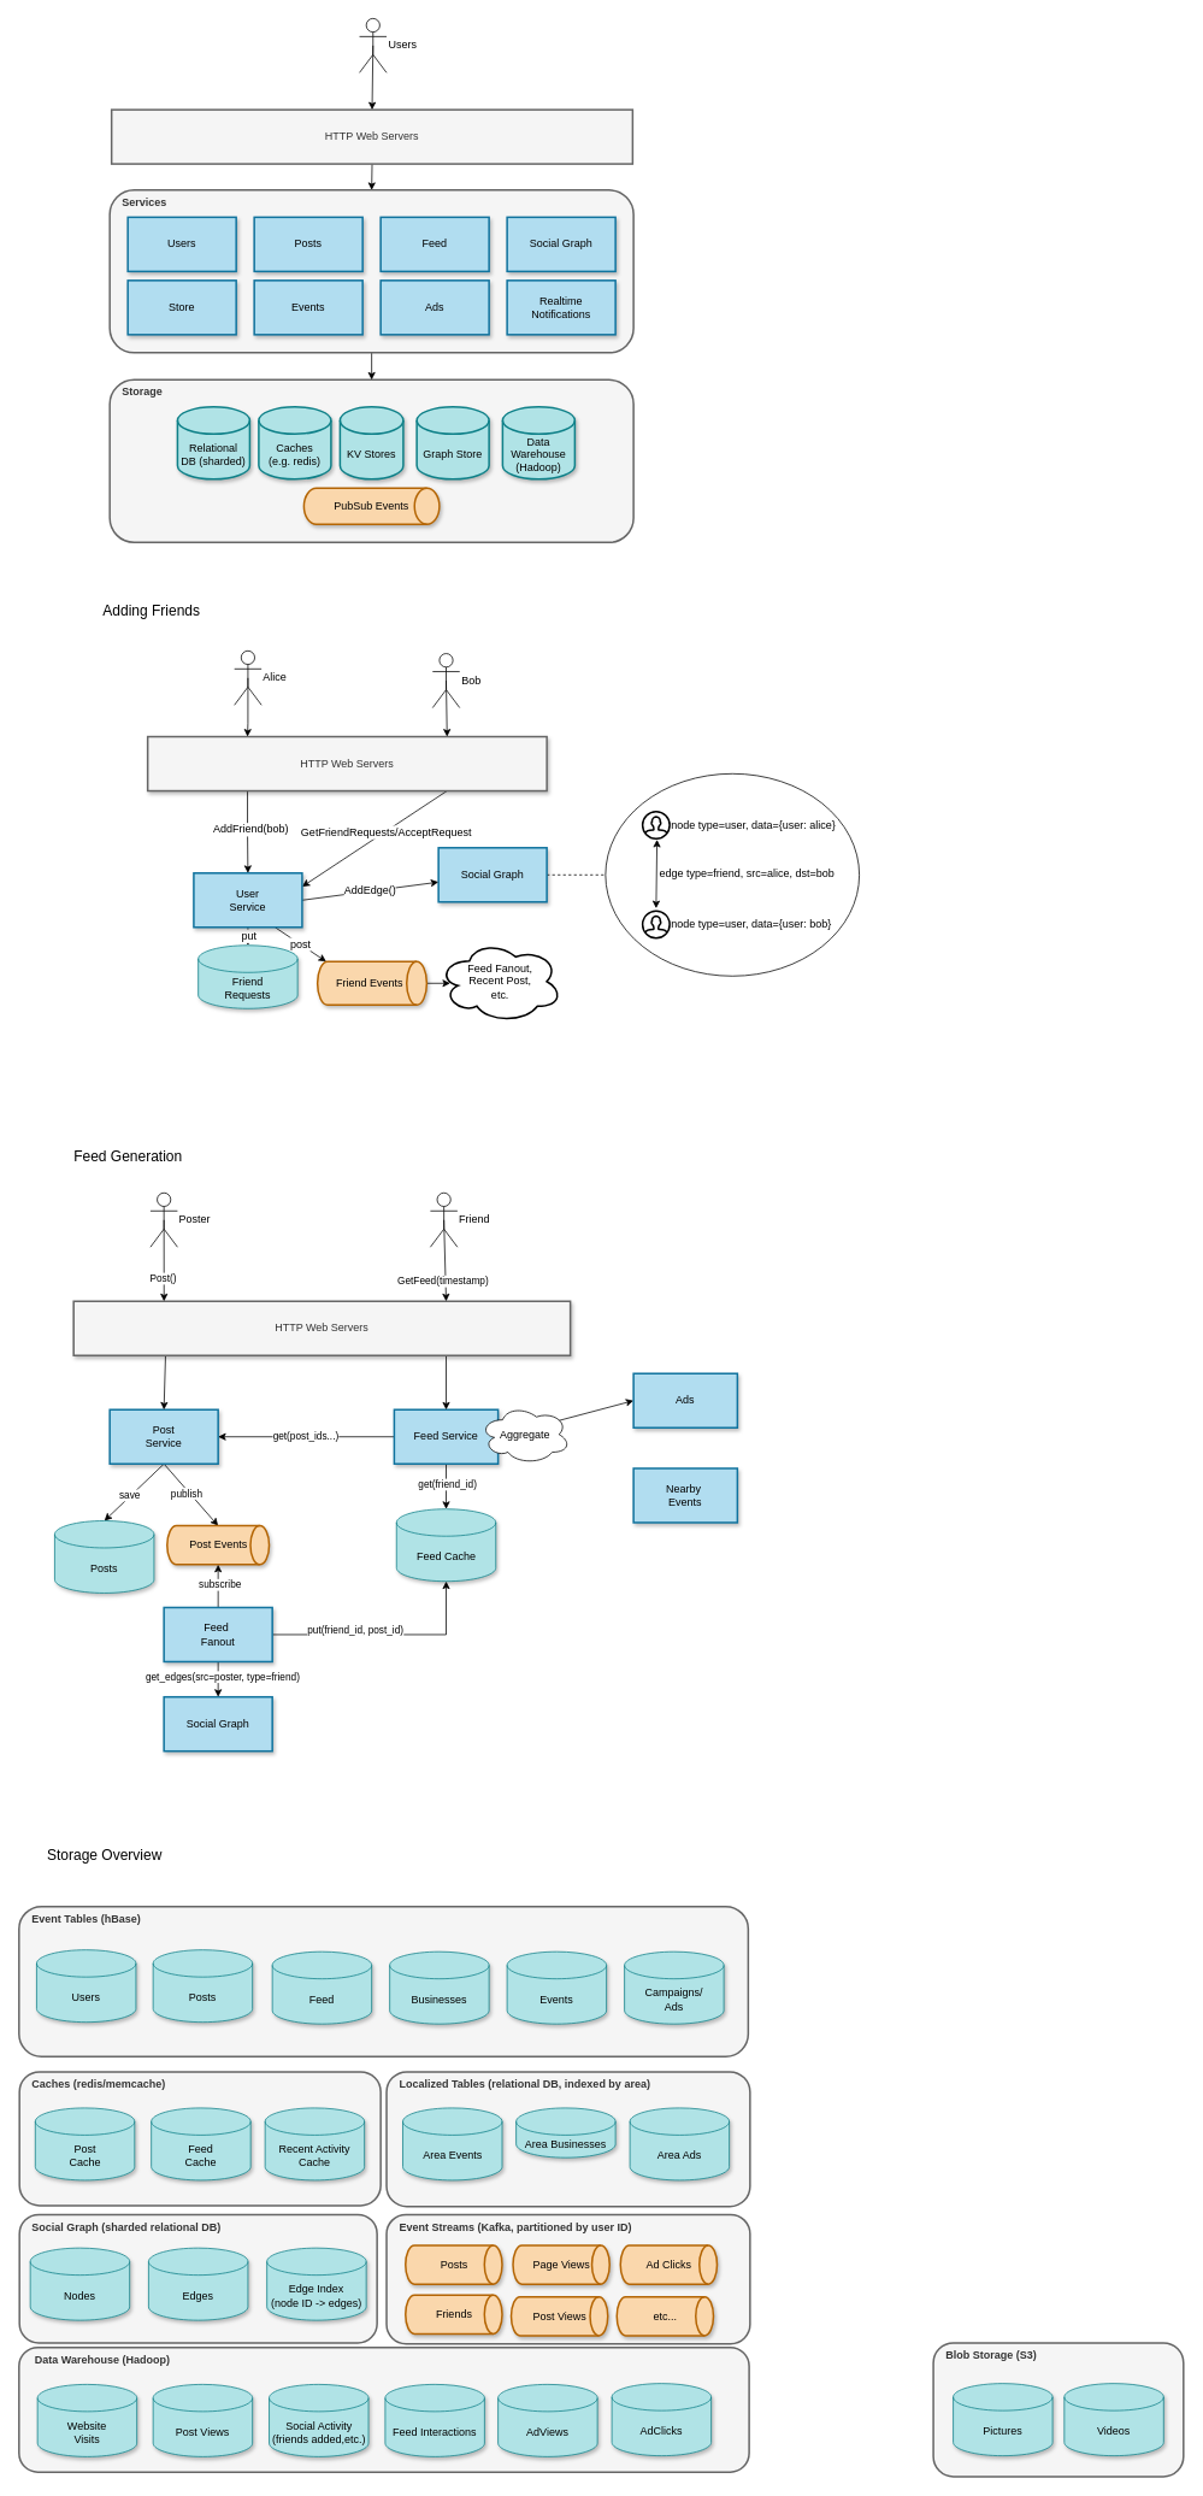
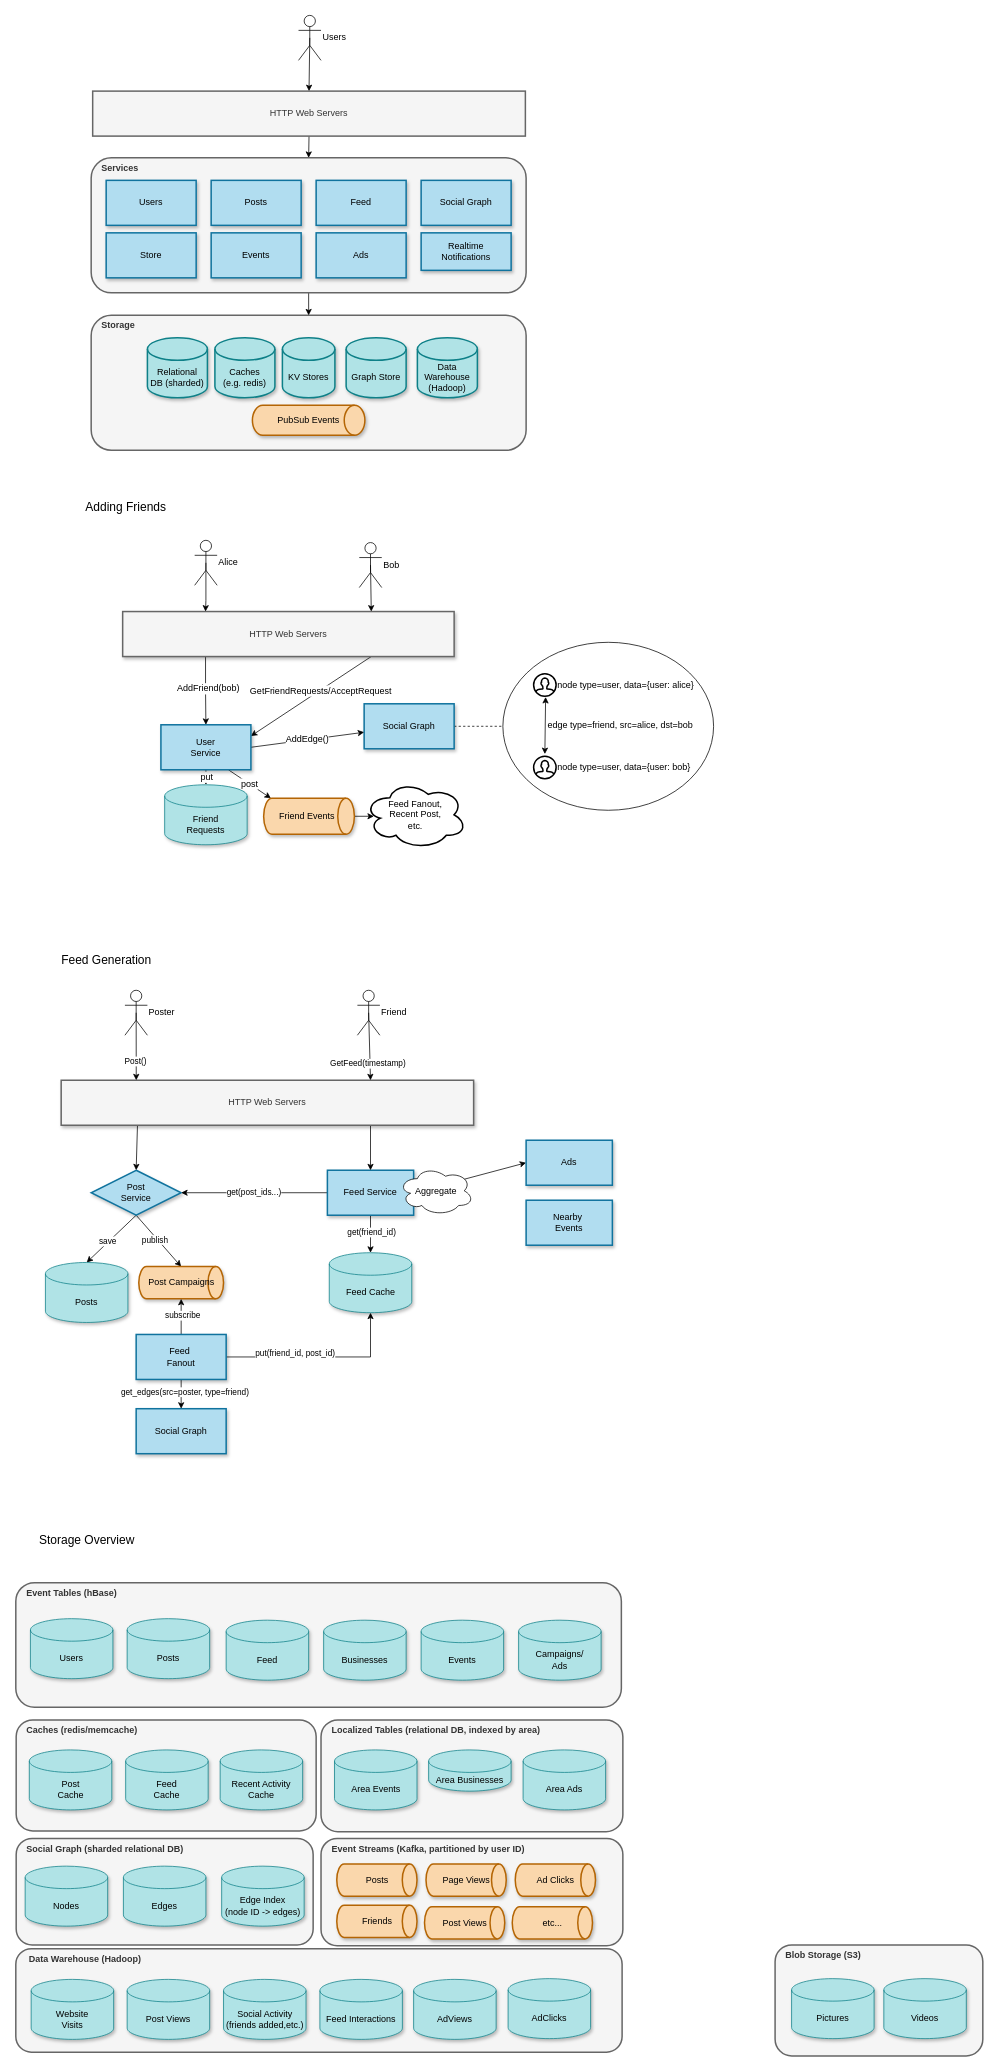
- <mxCell id="24" value="Realtime&lt;br&gt;Notifications" style="rounded=0;whiteSpace=wrap;html=1;strokeWidth=2;fillColor=#b1ddf0;strokeColor=#10739e;shadow=1;" vertex="1" parent="1"><mxGeometry x="561" y="310" width="120" height="60" as="geometry" /></mxCell>
+ <mxCell id="24" value="Realtime&lt;br&gt;Notifications" style="rounded=0;whiteSpace=wrap;html=1;strokeWidth=2;fillColor=#b1ddf0;strokeColor=#10739e;shadow=1;" vertex="1" parent="1"><mxGeometry x="561" y="310" width="120" height="50" as="geometry" /></mxCell>
- <mxCell id="68" value="Friend&lt;br&gt;Requests" style="shape=cylinder3;whiteSpace=wrap;html=1;boundedLbl=1;backgroundOutline=1;size=15;fillColor=#b0e3e6;strokeColor=#0e8088;shadow=1;" vertex="1" parent="1"><mxGeometry x="219" y="1046" width="110" height="70" as="geometry" /></mxCell>
+ <mxCell id="68" value="Friend&lt;br&gt;Requests" style="shape=cylinder3;whiteSpace=wrap;html=1;boundedLbl=1;backgroundOutline=1;size=15;fillColor=#b0e3e6;strokeColor=#0e8088;shadow=1;" vertex="1" parent="1"><mxGeometry x="219" y="1046" width="110" height="80" as="geometry" /></mxCell>
- <mxCell id="21" value="Post&lt;br&gt;Service" style="rounded=0;whiteSpace=wrap;html=1;strokeWidth=2;fillColor=#b1ddf0;strokeColor=#10739e;shadow=1;" vertex="1" parent="1"><mxGeometry x="121" y="1560" width="120" height="60" as="geometry" /></mxCell>
+ <mxCell id="21" value="Post&lt;br&gt;Service" style="rhombus;whiteSpace=wrap;html=1;strokeWidth=2;fillColor=#b1ddf0;strokeColor=#10739e;shadow=1;" vertex="1" parent="1"><mxGeometry x="121" y="1560" width="120" height="60" as="geometry" /></mxCell>
- <mxCell id="47" value="Nearby&amp;nbsp;&lt;br&gt;Events" style="rounded=0;whiteSpace=wrap;html=1;strokeWidth=2;fillColor=#b1ddf0;strokeColor=#10739e;shadow=1;" vertex="1" parent="1"><mxGeometry x="701" y="1625" width="115" height="60" as="geometry" /></mxCell>
+ <mxCell id="47" value="Nearby&amp;nbsp;&lt;br&gt;Events" style="rounded=0;whiteSpace=wrap;html=1;strokeWidth=2;fillColor=#b1ddf0;strokeColor=#10739e;shadow=1;" vertex="1" parent="1"><mxGeometry x="701" y="1600" width="115" height="60" as="geometry" /></mxCell>
- <mxCell id="30" value="Post Events" style="strokeWidth=2;html=1;shape=mxgraph.flowchart.direct_data;whiteSpace=wrap;fillColor=#fad7ac;strokeColor=#b46504;shadow=1;" vertex="1" parent="1"><mxGeometry x="184.5" y="1688.5" width="113" height="43" as="geometry" /></mxCell>
+ <mxCell id="30" value="Post Campaigns" style="strokeWidth=2;html=1;shape=mxgraph.flowchart.direct_data;whiteSpace=wrap;fillColor=#fad7ac;strokeColor=#b46504;shadow=1;" vertex="1" parent="1"><mxGeometry x="184.5" y="1688.5" width="113" height="43" as="geometry" /></mxCell>
